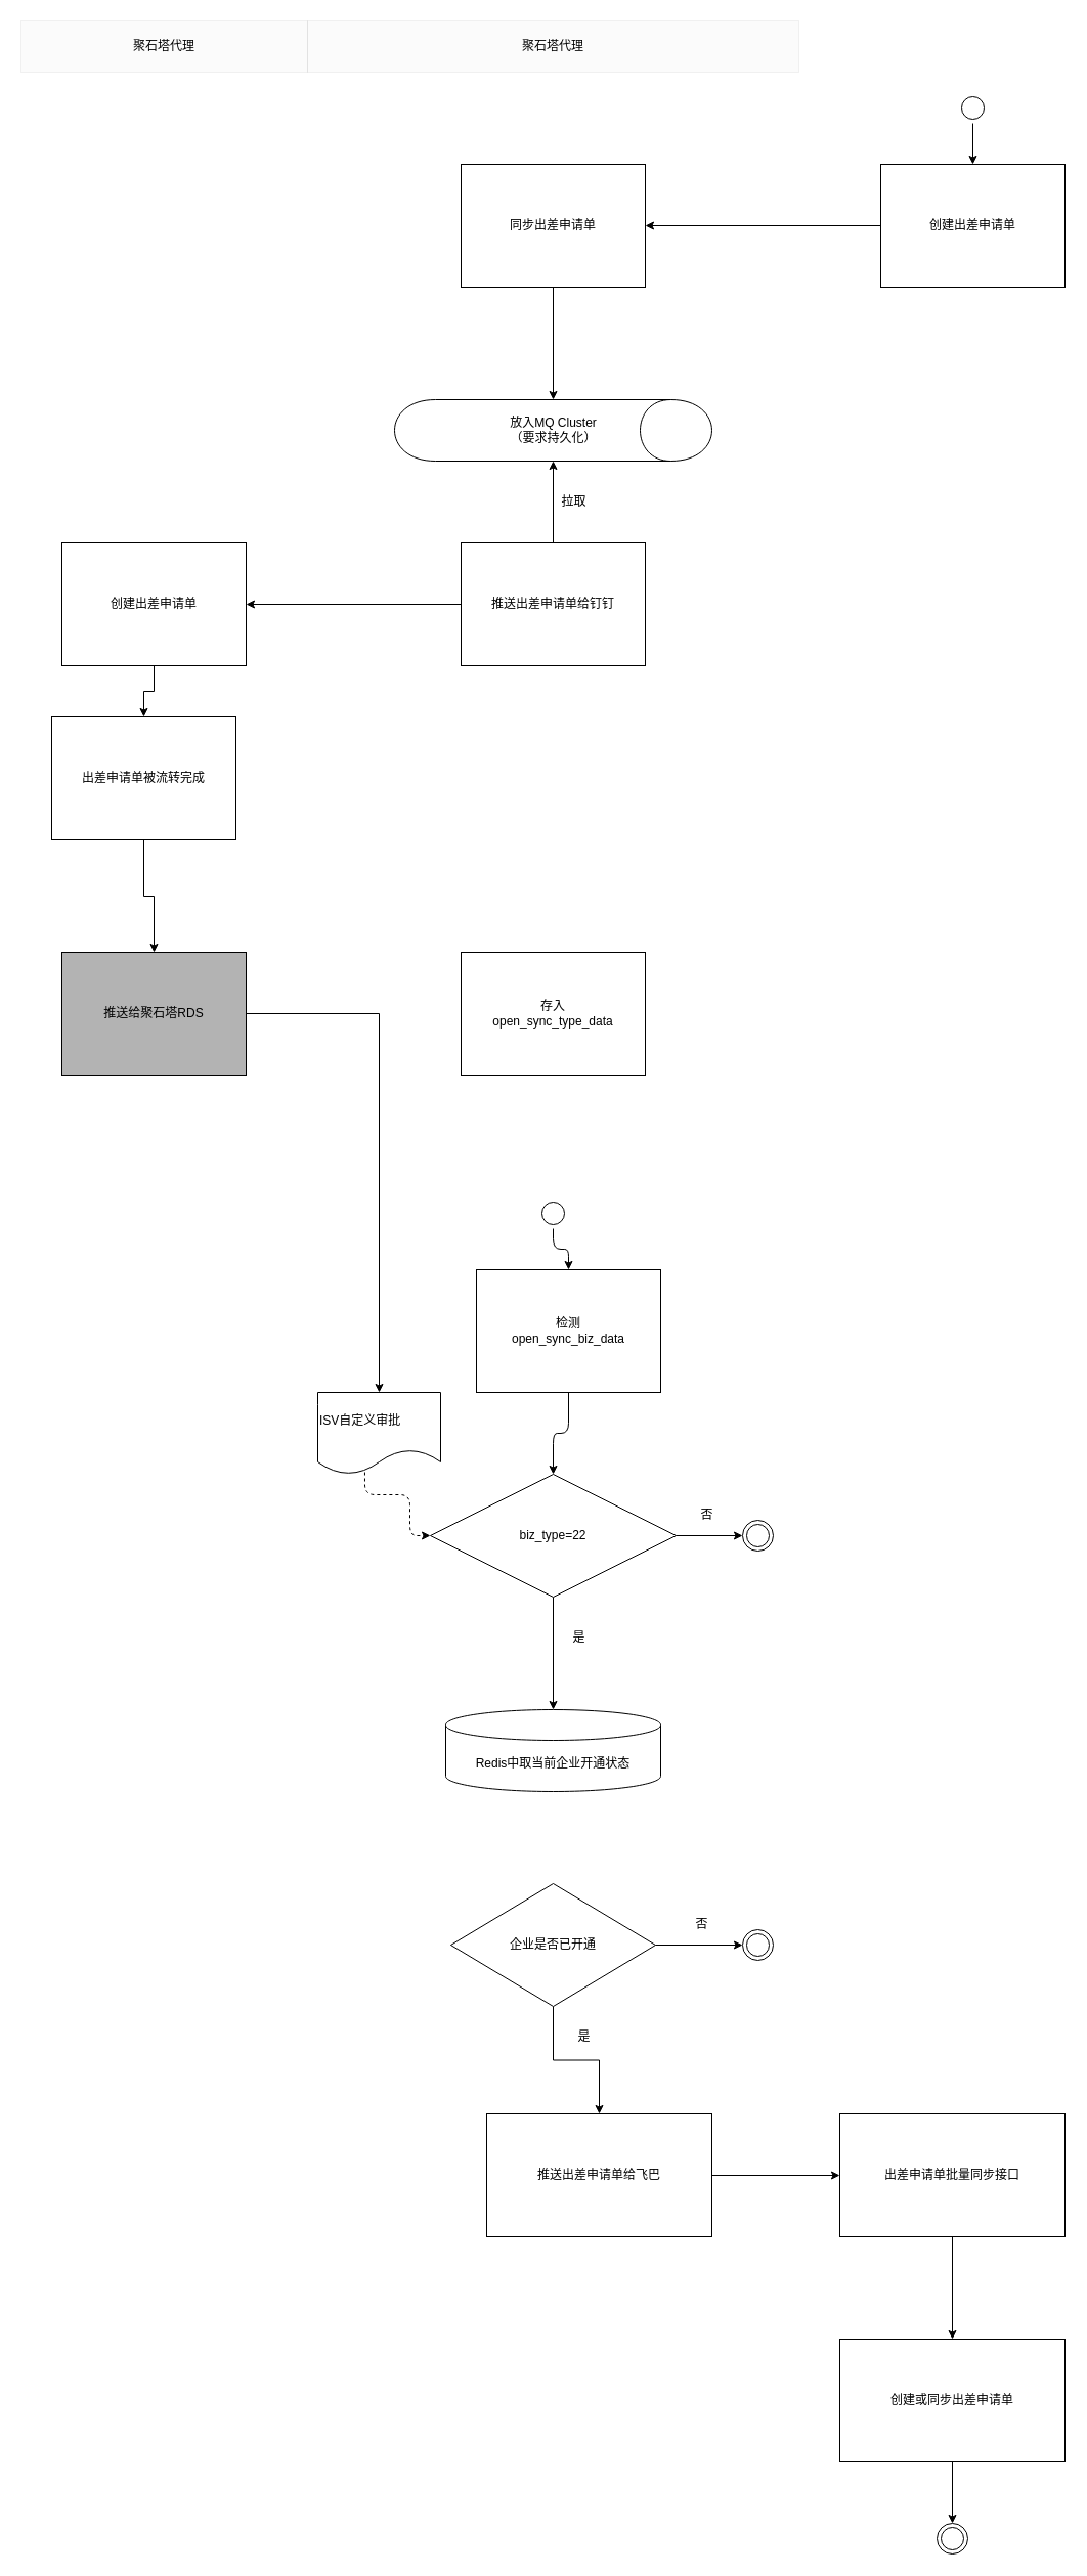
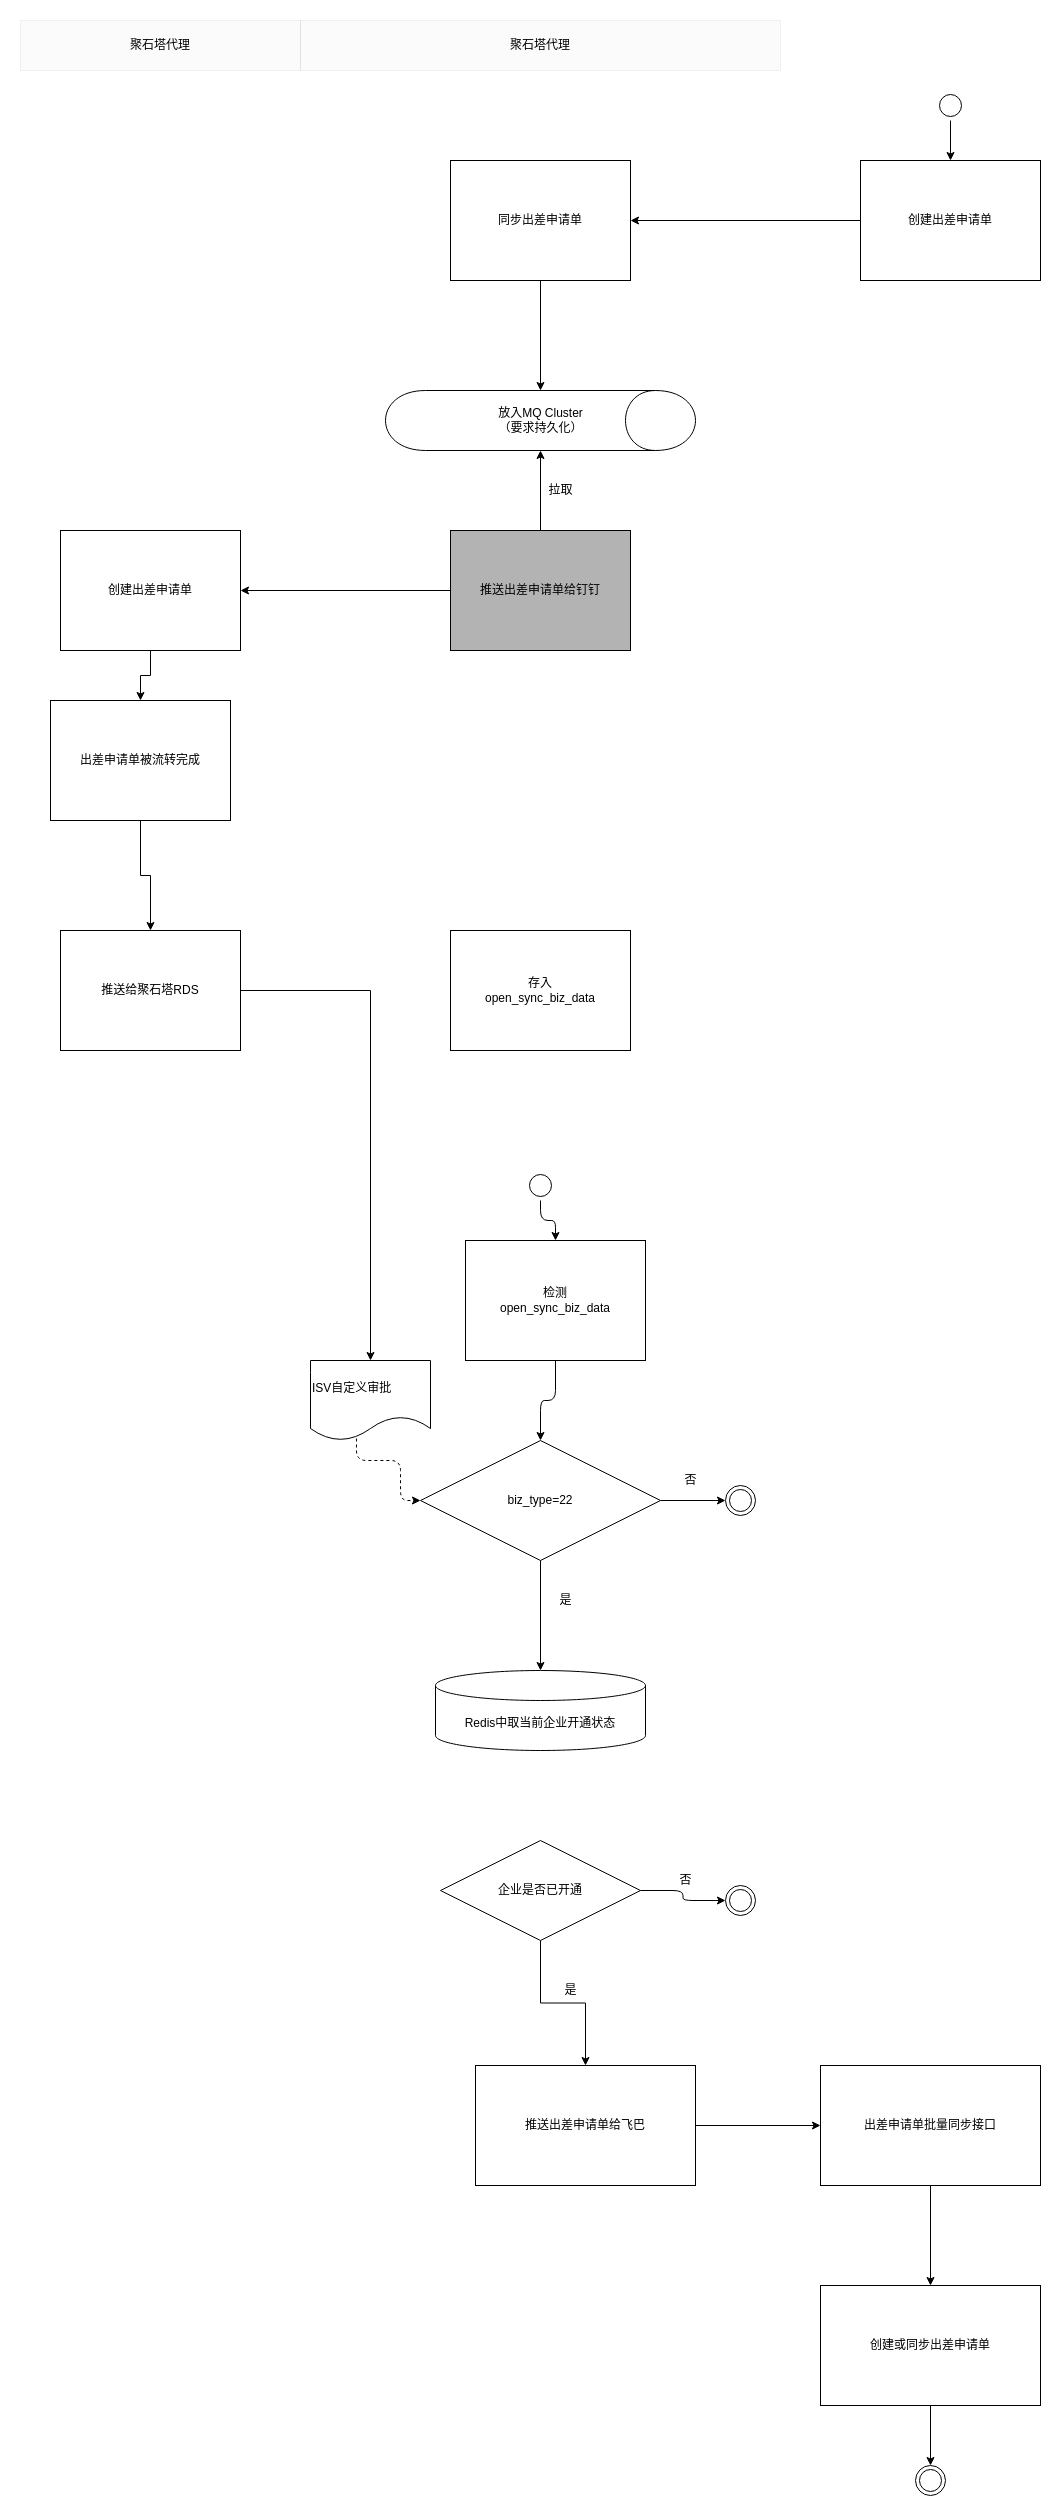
- <mxCell id="38" value="推送出差申请单给钉钉" style="whiteSpace=wrap;html=1;" parent="1" vertex="1"><mxGeometry x="450" y="530" width="180" height="120" as="geometry" /></mxCell>
+ <mxCell id="38" value="推送出差申请单给钉钉" style="whiteSpace=wrap;html=1;fillColor=#b3b3b3;" parent="1" vertex="1"><mxGeometry x="450" y="530" width="180" height="120" as="geometry" /></mxCell>
- <mxCell id="45" value="推送给聚石塔RDS" style="whiteSpace=wrap;html=1;fillColor=#b3b3b3;" parent="1" vertex="1"><mxGeometry x="60" y="930" width="180" height="120" as="geometry" /></mxCell>
+ <mxCell id="45" value="推送给聚石塔RDS" style="whiteSpace=wrap;html=1;" parent="1" vertex="1"><mxGeometry x="60" y="930" width="180" height="120" as="geometry" /></mxCell>
- <mxCell id="46" value="存入&lt;br&gt;open_sync_type_data" style="whiteSpace=wrap;html=1;" parent="1" vertex="1"><mxGeometry x="450" y="930" width="180" height="120" as="geometry" /></mxCell>
+ <mxCell id="46" value="存入&lt;br&gt;open_sync_biz_data" style="whiteSpace=wrap;html=1;" parent="1" vertex="1"><mxGeometry x="450" y="930" width="180" height="120" as="geometry" /></mxCell>
- <mxCell id="11" value="&lt;span&gt;企业是否已开通&lt;/span&gt;" style="rhombus;whiteSpace=wrap;html=1;" parent="1" vertex="1"><mxGeometry x="440" y="1840" width="200" height="120" as="geometry" /></mxCell>
+ <mxCell id="11" value="&lt;span&gt;企业是否已开通&lt;/span&gt;" style="rhombus;whiteSpace=wrap;html=1;" parent="1" vertex="1"><mxGeometry x="440" y="1840" width="200" height="100" as="geometry" /></mxCell>
